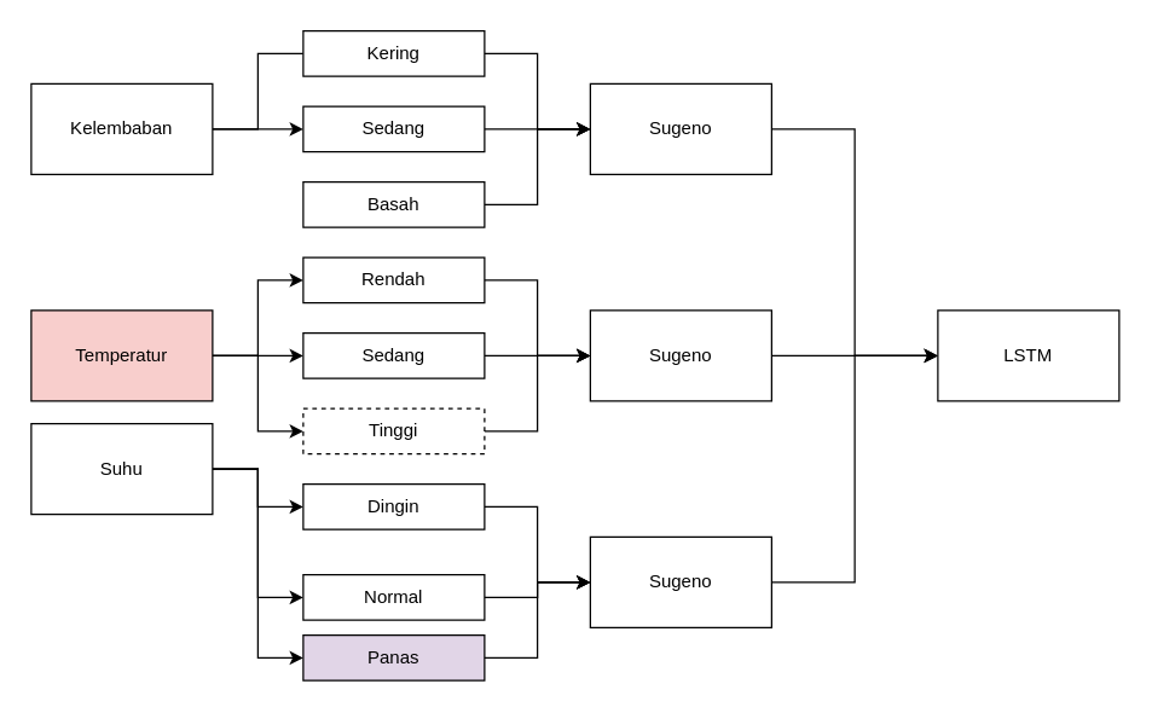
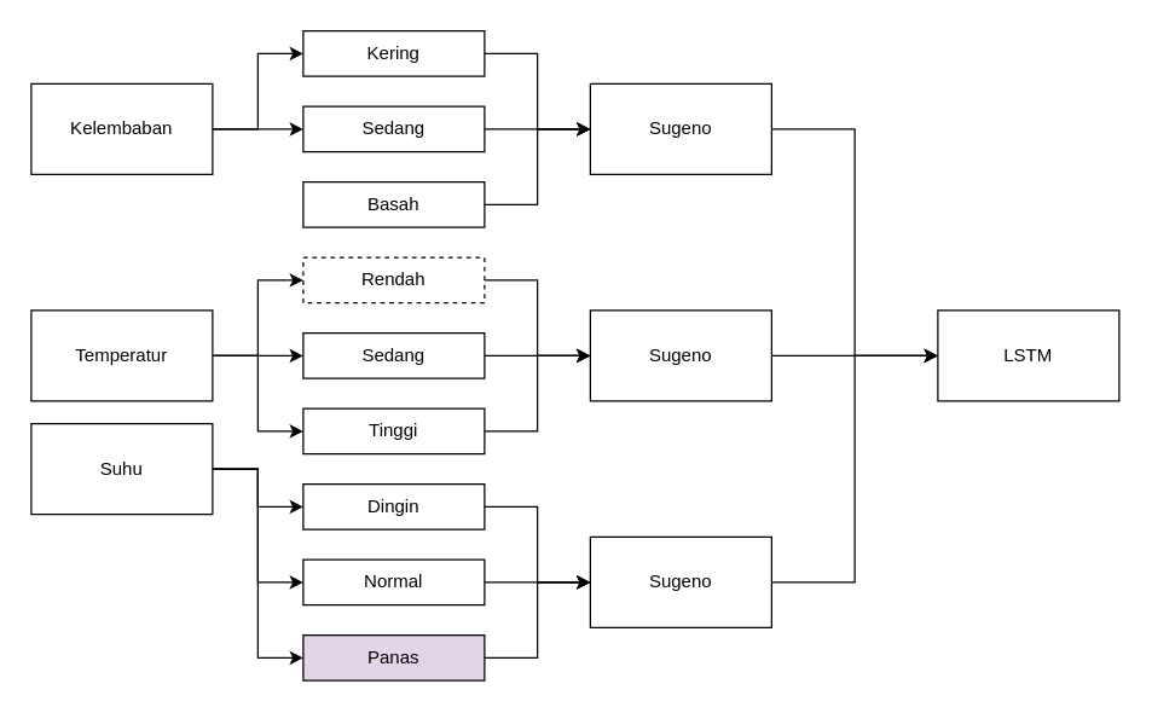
- <mxCell id="3" style="edgeStyle=orthogonalEdgeStyle;rounded=0;orthogonalLoop=1;jettySize=auto;html=1;exitX=1;exitY=0.5;exitDx=0;exitDy=0;entryX=0;entryY=0.5;entryDx=0;entryDy=0;endArrow=none;" edge="1" parent="1" source="4" target="6"><mxGeometry relative="1" as="geometry" /></mxCell>
+ <mxCell id="3" style="edgeStyle=orthogonalEdgeStyle;rounded=0;orthogonalLoop=1;jettySize=auto;html=1;exitX=1;exitY=0.5;exitDx=0;exitDy=0;entryX=0;entryY=0.5;entryDx=0;entryDy=0;" edge="1" parent="1" source="4" target="6"><mxGeometry relative="1" as="geometry" /></mxCell>
- <mxCell id="18" value="Rendah" style="rounded=0;whiteSpace=wrap;html=1;" vertex="1" parent="1"><mxGeometry x="200" y="170" width="120" height="30" as="geometry" /></mxCell>
+ <mxCell id="18" value="Rendah" style="rounded=0;whiteSpace=wrap;html=1;dashed=1;" vertex="1" parent="1"><mxGeometry x="200" y="170" width="120" height="30" as="geometry" /></mxCell>
- <mxCell id="16" value="Temperatur" style="rounded=0;whiteSpace=wrap;html=1;fillColor=#f8cecc;" vertex="1" parent="1"><mxGeometry x="20" y="205" width="120" height="60" as="geometry" /></mxCell>
+ <mxCell id="16" value="Temperatur" style="rounded=0;whiteSpace=wrap;html=1;" vertex="1" parent="1"><mxGeometry x="20" y="205" width="120" height="60" as="geometry" /></mxCell>
- <mxCell id="22" value="Tinggi" style="rounded=0;whiteSpace=wrap;html=1;dashed=1;" vertex="1" parent="1"><mxGeometry x="200" y="270" width="120" height="30" as="geometry" /></mxCell>
+ <mxCell id="22" value="Tinggi" style="rounded=0;whiteSpace=wrap;html=1;" vertex="1" parent="1"><mxGeometry x="200" y="270" width="120" height="30" as="geometry" /></mxCell>
- <mxCell id="32" value="Normal" style="rounded=0;whiteSpace=wrap;html=1;" vertex="1" parent="1"><mxGeometry x="200" y="380" width="120" height="30" as="geometry" /></mxCell>
+ <mxCell id="32" value="Normal" style="rounded=0;whiteSpace=wrap;html=1;" vertex="1" parent="1"><mxGeometry x="200" y="370" width="120" height="30" as="geometry" /></mxCell>
